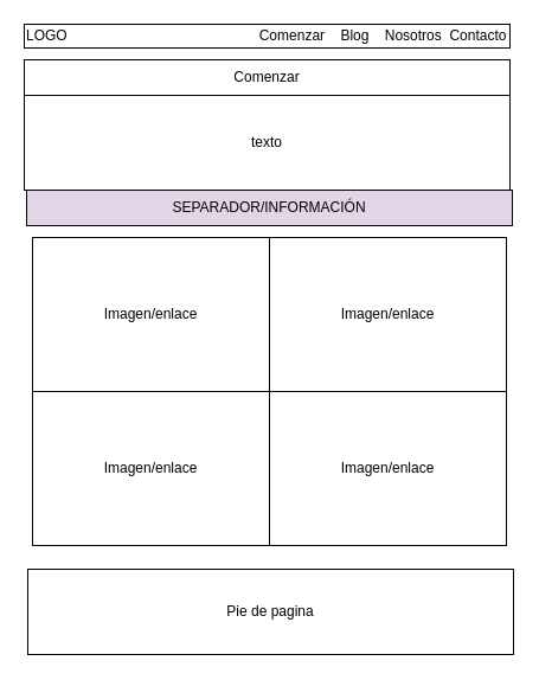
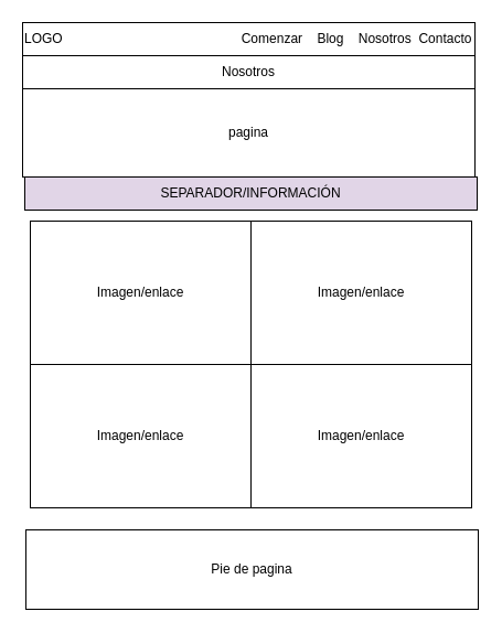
- <mxCell id="2" value="LOGO&amp;nbsp; &amp;nbsp;&lt;span style=&quot;white-space: pre&quot;&gt;&#09;&lt;/span&gt;&lt;span style=&quot;white-space: pre&quot;&gt;&#09;&lt;/span&gt;&lt;span style=&quot;white-space: pre&quot;&gt;&#09;&lt;/span&gt;&lt;span style=&quot;white-space: pre&quot;&gt;&#09;&lt;/span&gt;&lt;span style=&quot;white-space: pre&quot;&gt;&#09;&lt;/span&gt;&lt;span style=&quot;white-space: pre&quot;&gt;&#09;&lt;/span&gt; &amp;nbsp; Comenzar&amp;nbsp; &amp;nbsp; Blog&amp;nbsp; &amp;nbsp; Nosotros&amp;nbsp; Contacto" style="rounded=0;whiteSpace=wrap;html=1;align=left;" parent="1" vertex="1"><mxGeometry x="20" y="20" width="410" height="20" as="geometry" /></mxCell>
+ <mxCell id="2" value="LOGO&amp;nbsp; &amp;nbsp;&lt;span style=&quot;white-space: pre&quot;&gt;&#09;&lt;/span&gt;&lt;span style=&quot;white-space: pre&quot;&gt;&#09;&lt;/span&gt;&lt;span style=&quot;white-space: pre&quot;&gt;&#09;&lt;/span&gt;&lt;span style=&quot;white-space: pre&quot;&gt;&#09;&lt;/span&gt;&lt;span style=&quot;white-space: pre&quot;&gt;&#09;&lt;/span&gt;&lt;span style=&quot;white-space: pre&quot;&gt;&#09;&lt;/span&gt; &amp;nbsp; Comenzar&amp;nbsp; &amp;nbsp; Blog&amp;nbsp; &amp;nbsp; Nosotros&amp;nbsp; Contacto" style="rounded=0;whiteSpace=wrap;html=1;align=left;" parent="1" vertex="1"><mxGeometry width="410" height="30" as="geometry" x="20" y="20" /></mxCell>
- <mxCell id="3" value="Comenzar" style="rounded=0;whiteSpace=wrap;html=1;" parent="1" vertex="1"><mxGeometry y="50" width="410" height="30" as="geometry" x="20" /></mxCell>
+ <mxCell id="3" value="Nosotros" style="rounded=0;whiteSpace=wrap;html=1;" parent="1" vertex="1"><mxGeometry y="50" width="410" height="30" as="geometry" x="20" /></mxCell>
- <mxCell id="4" value="texto" style="rounded=0;whiteSpace=wrap;html=1;" parent="1" vertex="1"><mxGeometry y="80" width="410" height="80" as="geometry" x="20" /></mxCell>
+ <mxCell id="4" value="pagina" style="rounded=0;whiteSpace=wrap;html=1;" parent="1" vertex="1"><mxGeometry y="80" width="410" height="80" as="geometry" x="20" /></mxCell>
